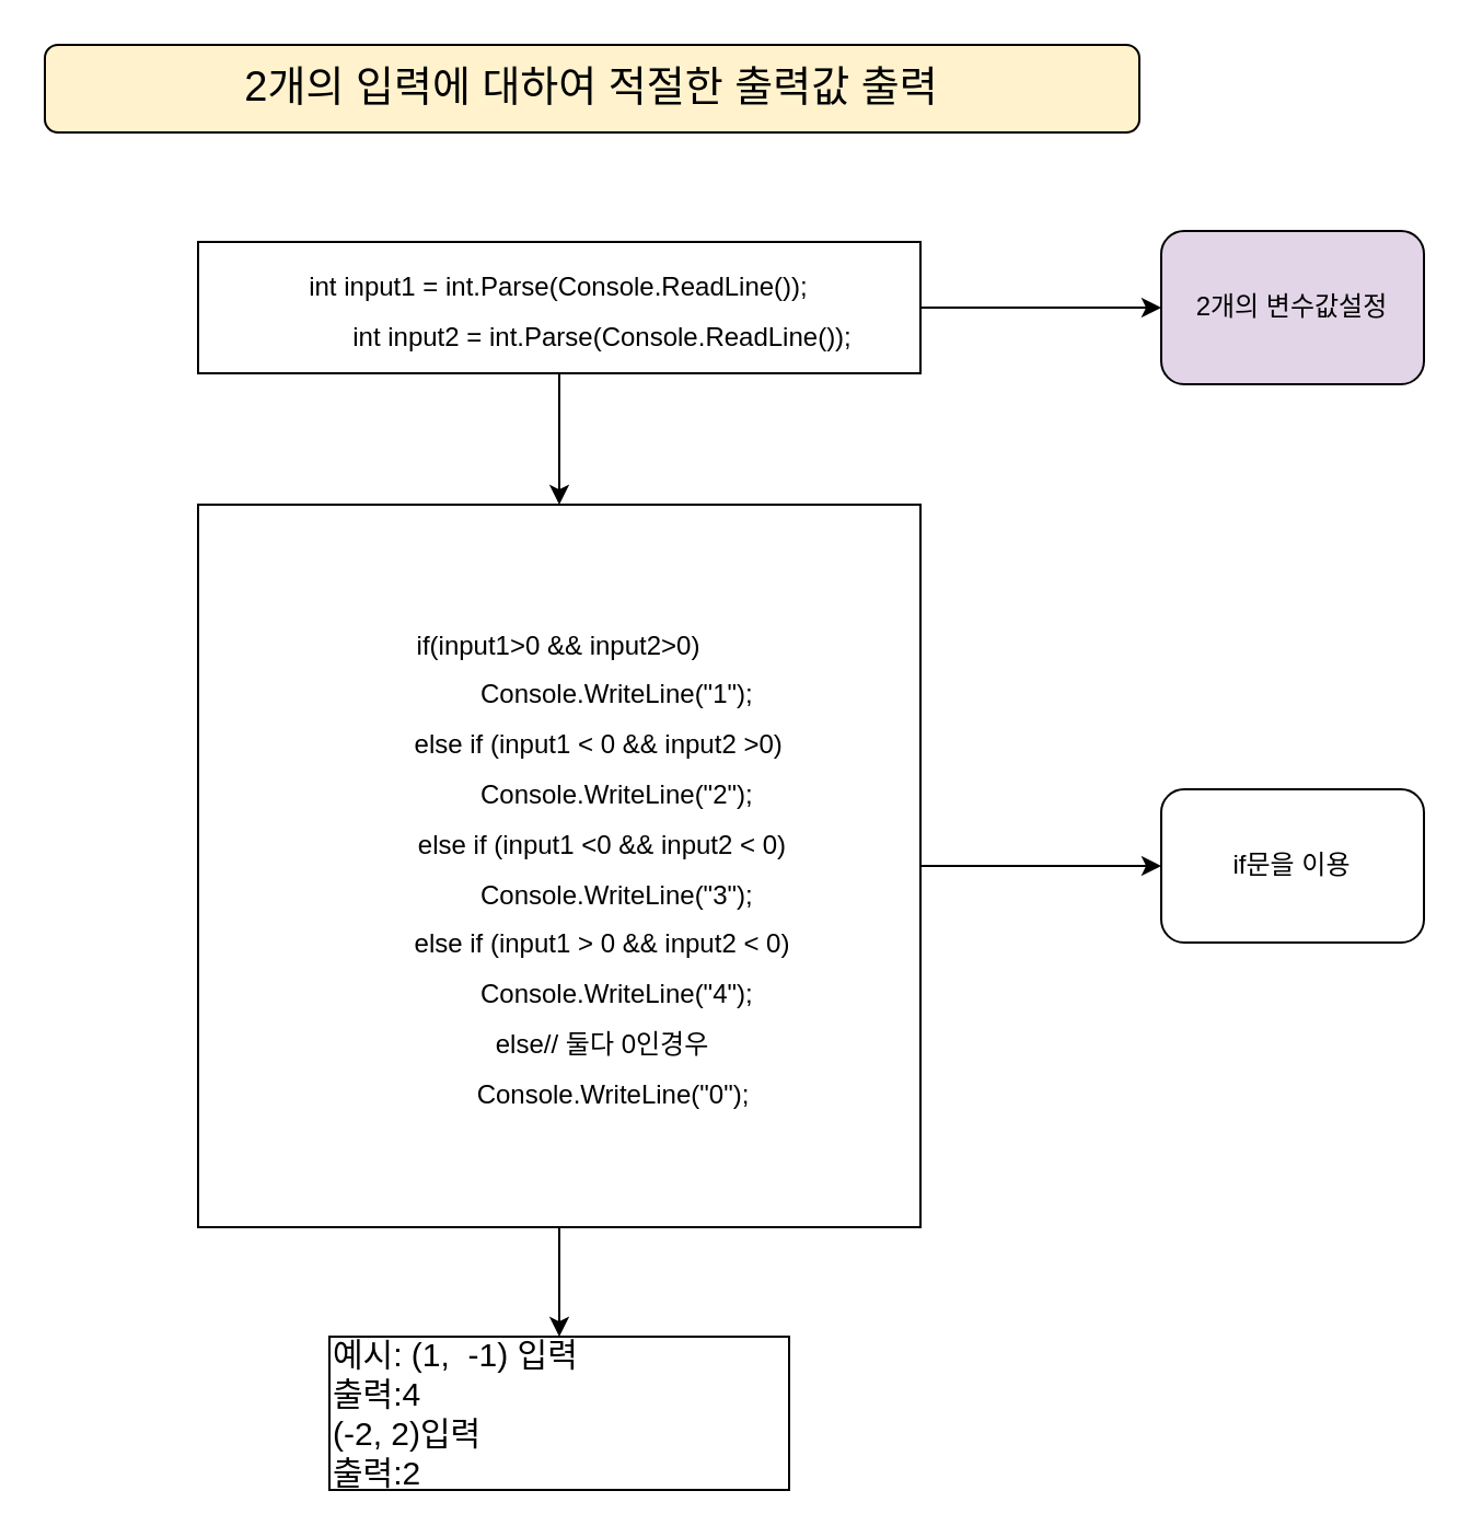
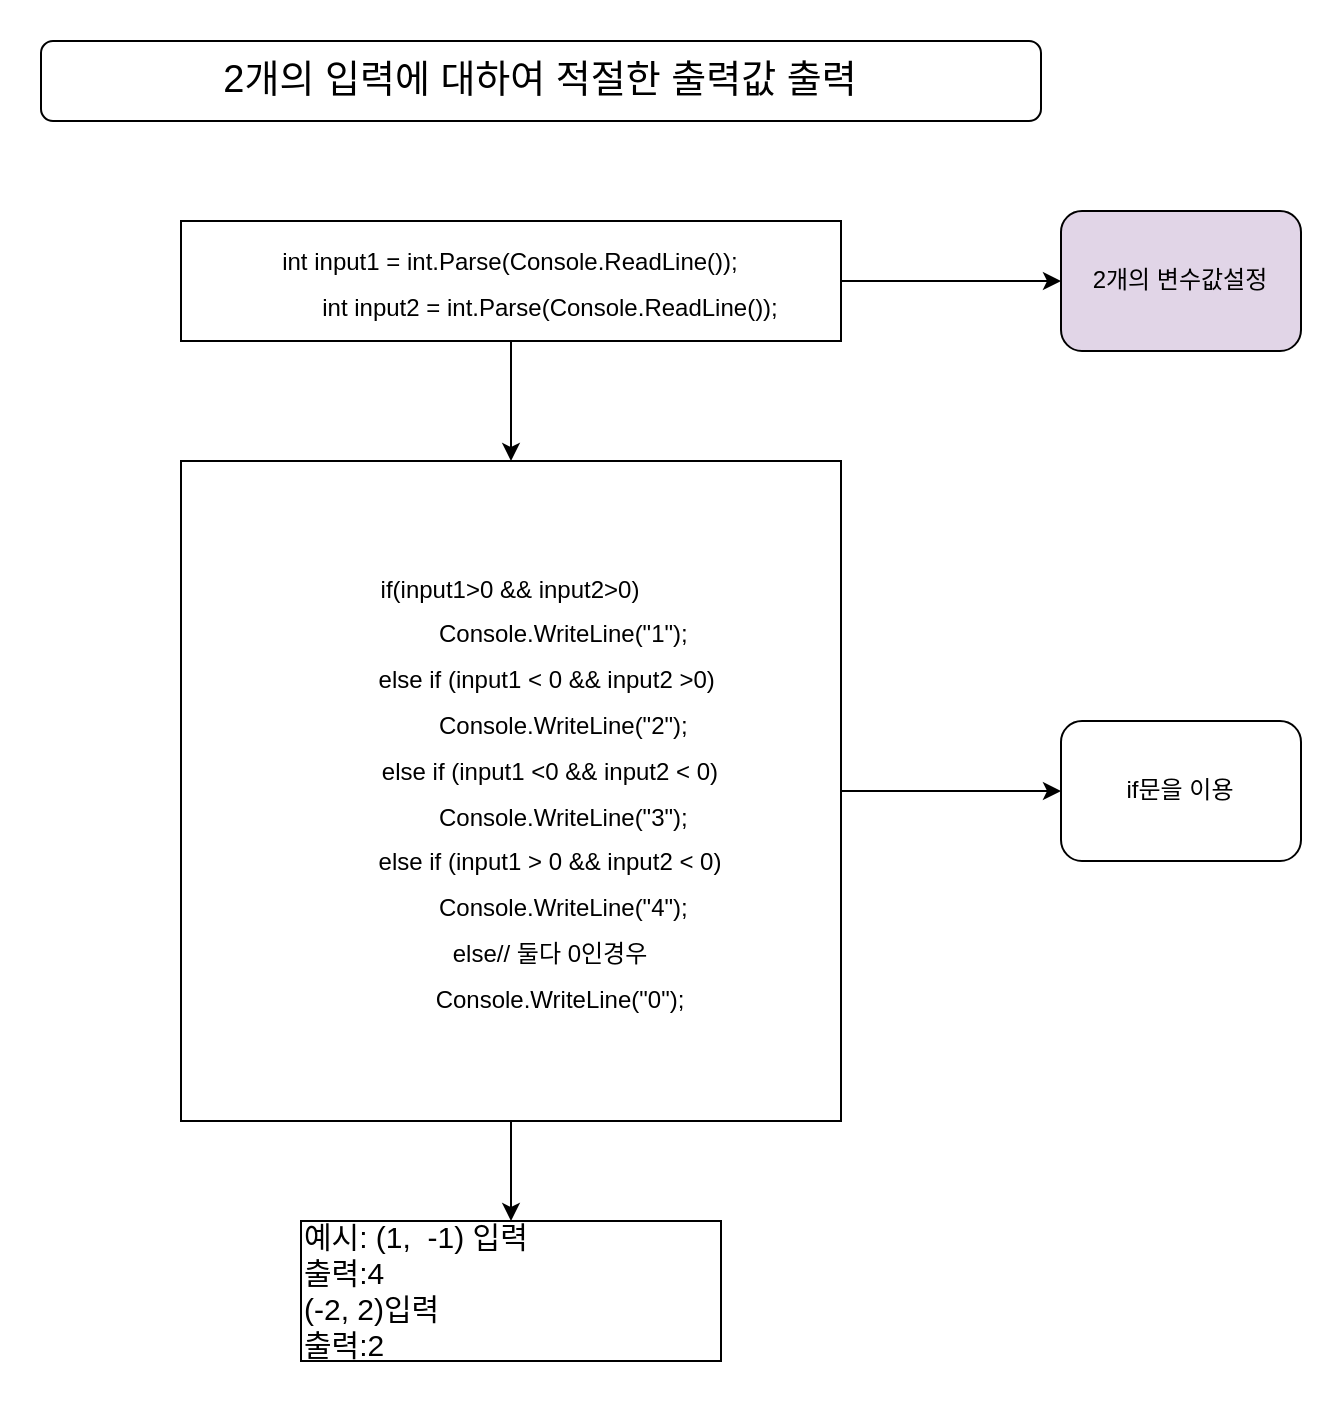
- <mxCell id="2" value="2개의 입력에 대하여 적절한 출력값 출력" style="rounded=1;whiteSpace=wrap;html=1;fontSize=19;glass=0;strokeWidth=1;shadow=0;fillColor=#fff2cc;" vertex="1" parent="1"><mxGeometry x="20" y="20" width="500" height="40" as="geometry" /></mxCell>
+ <mxCell id="2" value="2개의 입력에 대하여 적절한 출력값 출력" style="rounded=1;whiteSpace=wrap;html=1;fontSize=19;glass=0;strokeWidth=1;shadow=0;" vertex="1" parent="1"><mxGeometry x="20" y="20" width="500" height="40" as="geometry" /></mxCell>
